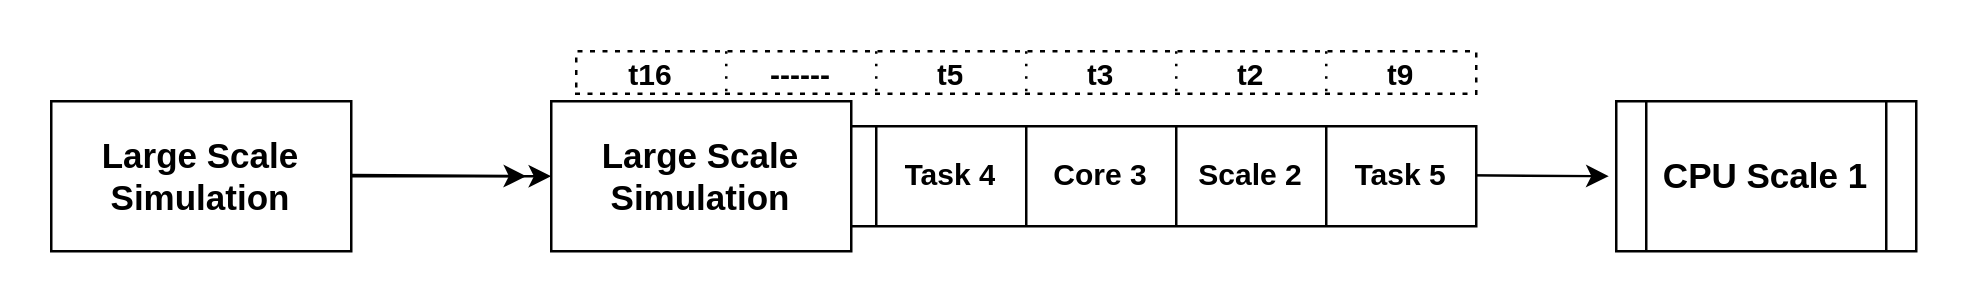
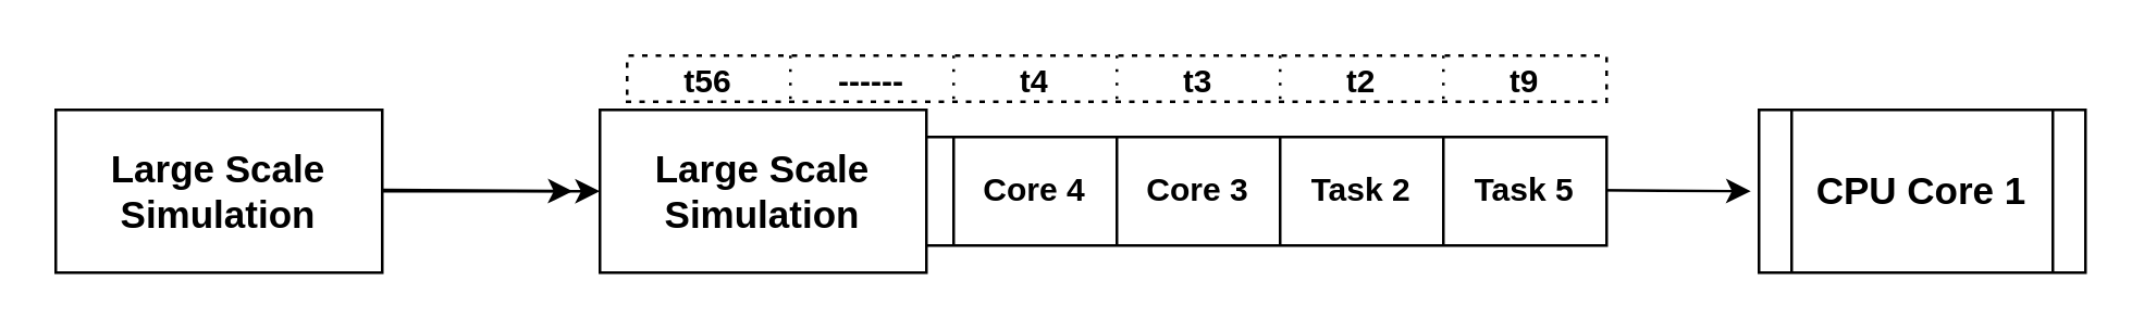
- <mxCell id="17" value="t16" style="shape=partialRectangle;html=1;whiteSpace=wrap;connectable=0;overflow=hidden;fillColor=none;top=0;left=0;bottom=0;right=0;pointerEvents=1;labelBackgroundColor=none;fontStyle=1" vertex="1" parent="16"><mxGeometry width="60" height="17" as="geometry"><mxRectangle width="60" height="17" as="alternateBounds" /></mxGeometry></mxCell>
+ <mxCell id="17" value="t56" style="shape=partialRectangle;html=1;whiteSpace=wrap;connectable=0;overflow=hidden;fillColor=none;top=0;left=0;bottom=0;right=0;pointerEvents=1;labelBackgroundColor=none;fontStyle=1" vertex="1" parent="16"><mxGeometry width="60" height="17" as="geometry"><mxRectangle width="60" height="17" as="alternateBounds" /></mxGeometry></mxCell>
- <mxCell id="19" value="t5" style="shape=partialRectangle;html=1;whiteSpace=wrap;connectable=0;overflow=hidden;fillColor=none;top=0;left=0;bottom=0;right=0;pointerEvents=1;labelBackgroundColor=none;fontStyle=1" vertex="1" parent="16"><mxGeometry x="120" width="60" height="17" as="geometry"><mxRectangle width="60" height="17" as="alternateBounds" /></mxGeometry></mxCell>
+ <mxCell id="19" value="t4" style="shape=partialRectangle;html=1;whiteSpace=wrap;connectable=0;overflow=hidden;fillColor=none;top=0;left=0;bottom=0;right=0;pointerEvents=1;labelBackgroundColor=none;fontStyle=1" vertex="1" parent="16"><mxGeometry x="120" width="60" height="17" as="geometry"><mxRectangle width="60" height="17" as="alternateBounds" /></mxGeometry></mxCell>
- <mxCell id="11" value="Task 4" style="shape=partialRectangle;html=1;whiteSpace=wrap;connectable=0;overflow=hidden;fillColor=none;top=0;left=0;bottom=0;right=0;pointerEvents=1;labelBackgroundColor=none;fontStyle=1" vertex="1" parent="8"><mxGeometry x="120" width="60" height="40" as="geometry"><mxRectangle width="60" height="40" as="alternateBounds" /></mxGeometry></mxCell>
+ <mxCell id="11" value="Core 4" style="shape=partialRectangle;html=1;whiteSpace=wrap;connectable=0;overflow=hidden;fillColor=none;top=0;left=0;bottom=0;right=0;pointerEvents=1;labelBackgroundColor=none;fontStyle=1" vertex="1" parent="8"><mxGeometry x="120" width="60" height="40" as="geometry"><mxRectangle width="60" height="40" as="alternateBounds" /></mxGeometry></mxCell>
- <mxCell id="13" value="Scale 2" style="shape=partialRectangle;html=1;whiteSpace=wrap;connectable=0;overflow=hidden;fillColor=none;top=0;left=0;bottom=0;right=0;pointerEvents=1;labelBackgroundColor=none;fontStyle=1" vertex="1" parent="8"><mxGeometry x="240" width="60" height="40" as="geometry"><mxRectangle width="60" height="40" as="alternateBounds" /></mxGeometry></mxCell>
+ <mxCell id="13" value="Task 2" style="shape=partialRectangle;html=1;whiteSpace=wrap;connectable=0;overflow=hidden;fillColor=none;top=0;left=0;bottom=0;right=0;pointerEvents=1;labelBackgroundColor=none;fontStyle=1" vertex="1" parent="8"><mxGeometry x="240" width="60" height="40" as="geometry"><mxRectangle width="60" height="40" as="alternateBounds" /></mxGeometry></mxCell>
- <mxCell id="5" value="CPU Scale 1" style="shape=process;whiteSpace=wrap;html=1;backgroundOutline=1;fontSize=14;fontStyle=1;flipV=1;flipH=0;labelBackgroundColor=none;" vertex="1" parent="1"><mxGeometry x="646" y="40" width="120" height="60" as="geometry" /></mxCell>
+ <mxCell id="5" value="CPU Core 1" style="shape=process;whiteSpace=wrap;html=1;backgroundOutline=1;fontSize=14;fontStyle=1;flipV=1;flipH=0;labelBackgroundColor=none;" vertex="1" parent="1"><mxGeometry x="646" y="40" width="120" height="60" as="geometry" /></mxCell>
